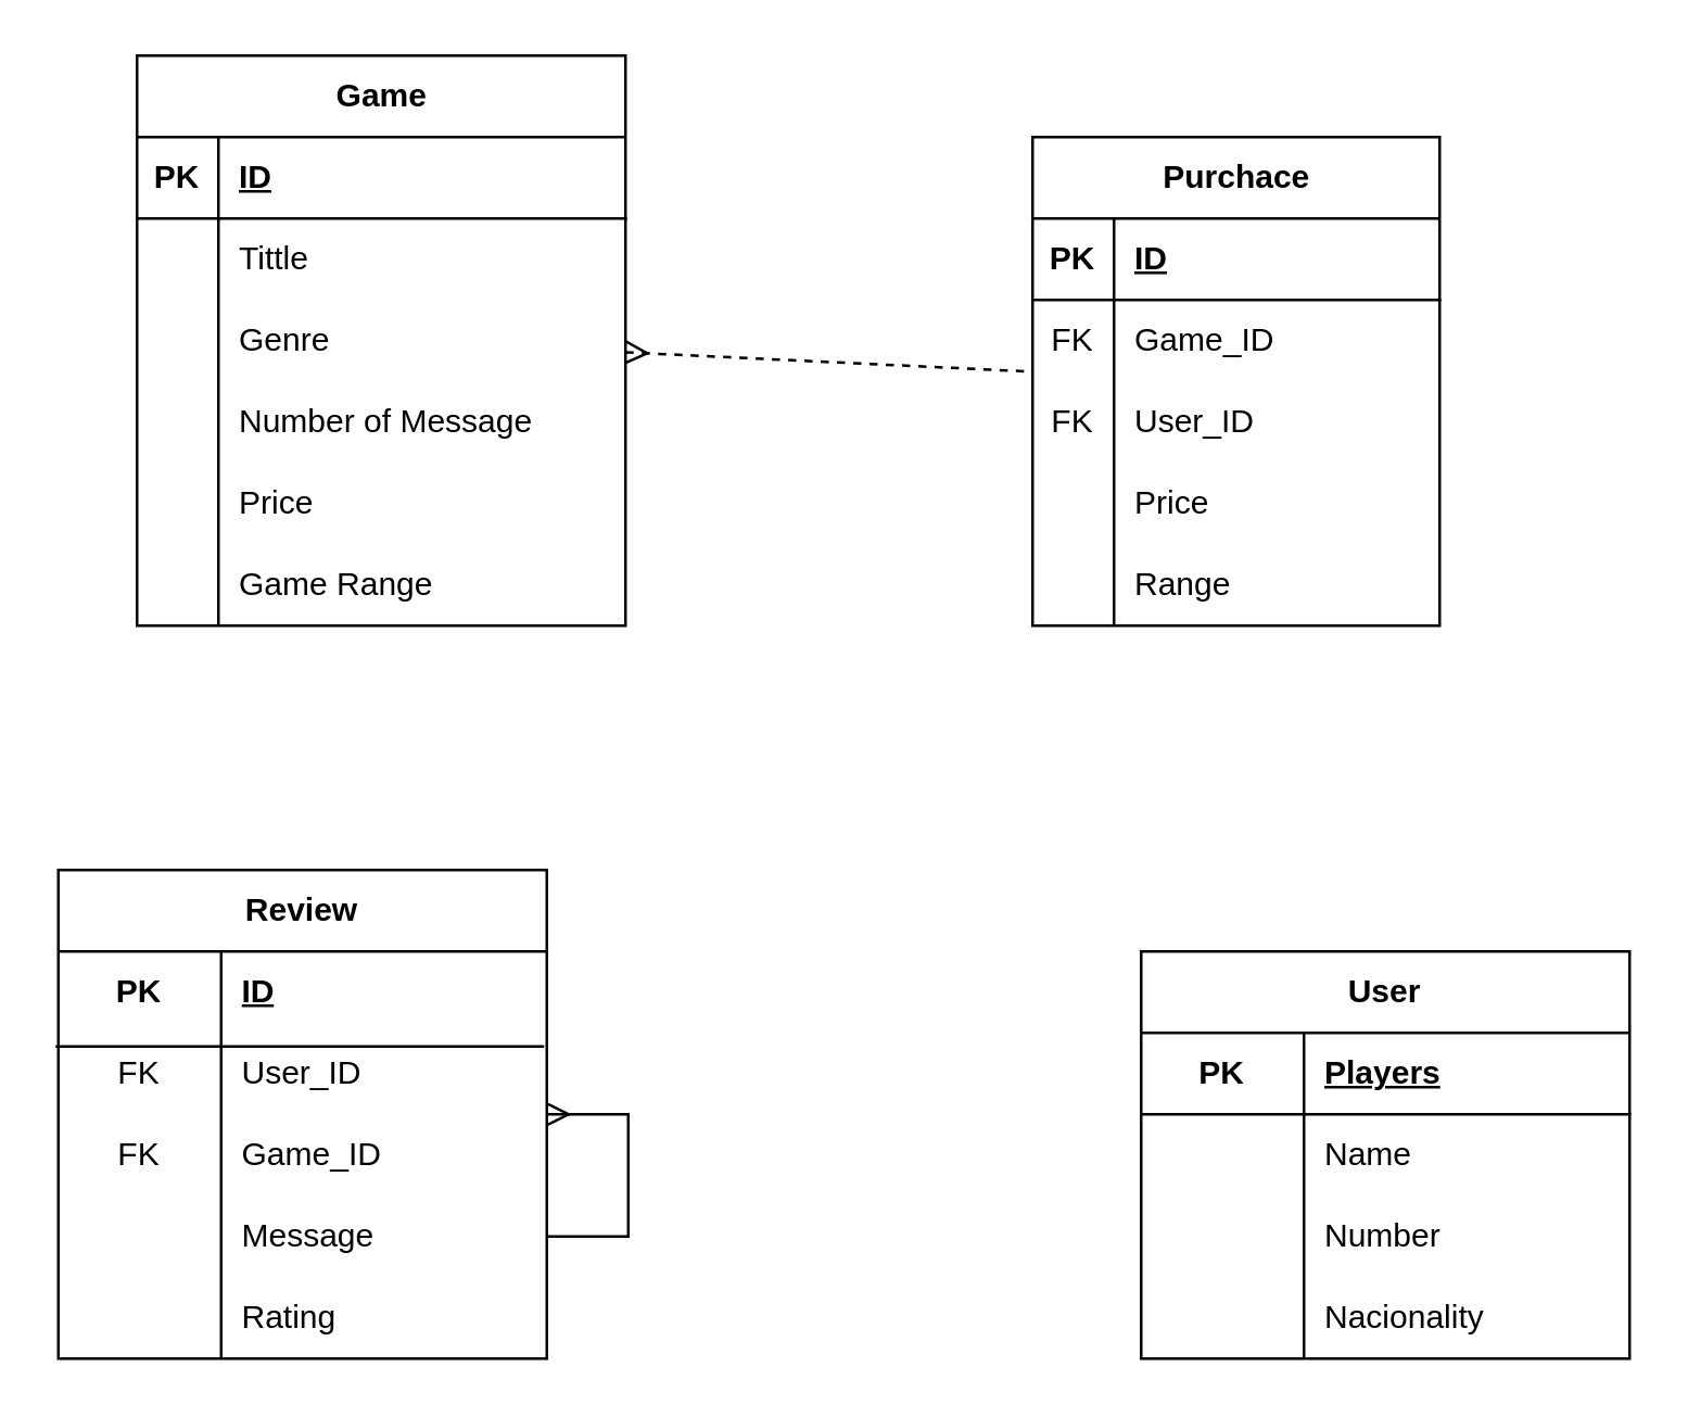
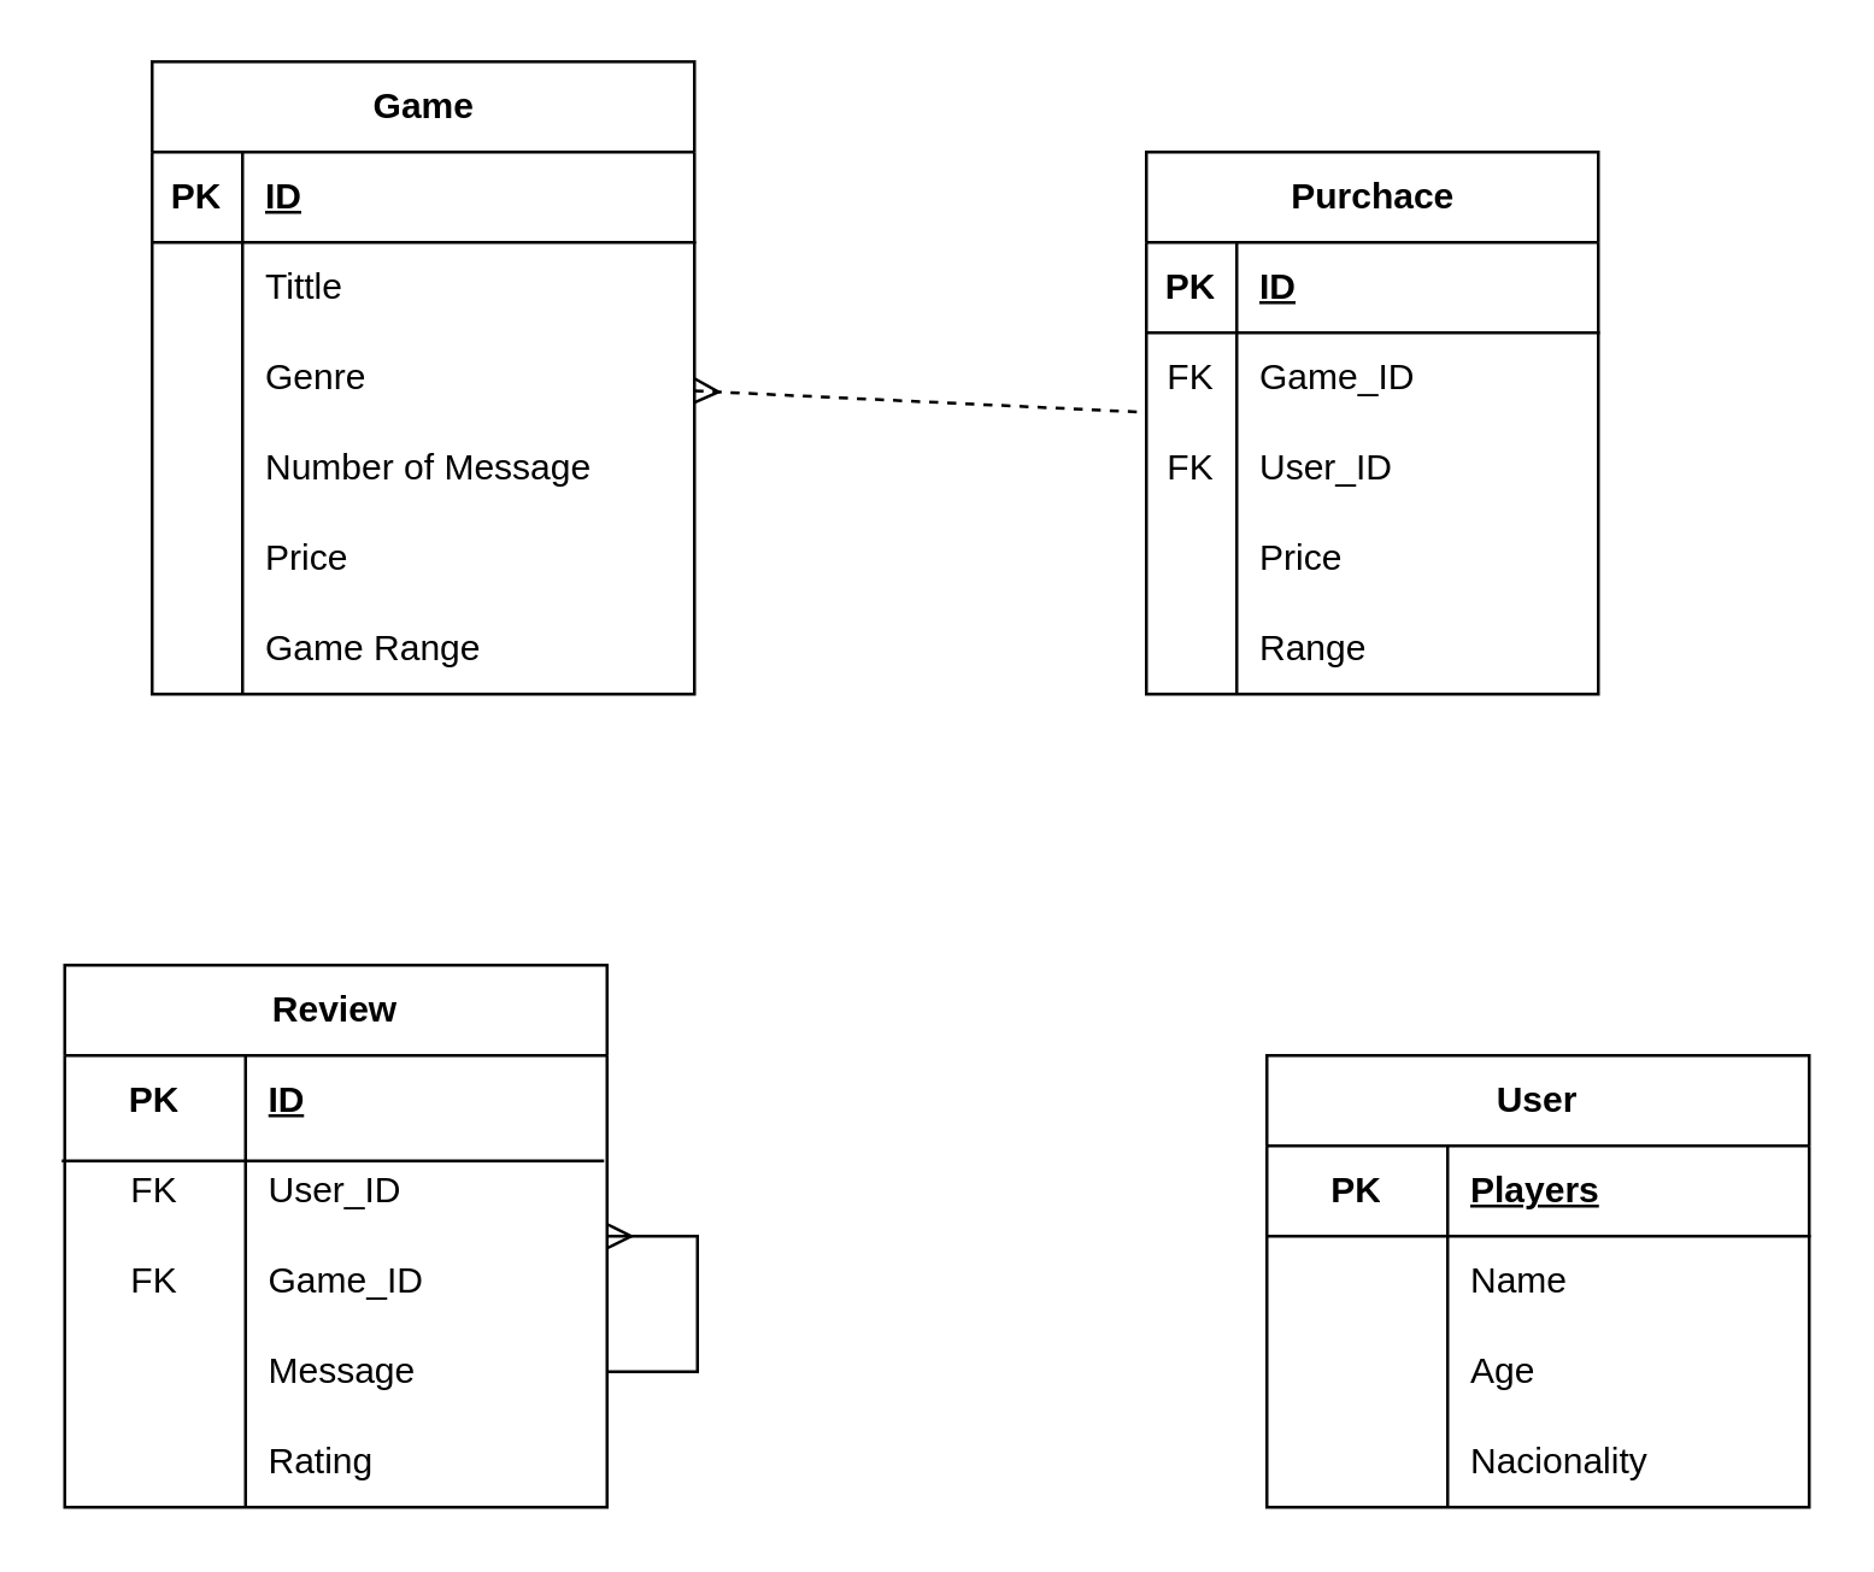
- <mxCell id="11" value="Number" style="shape=partialRectangle;connectable=0;fillColor=none;top=0;left=0;bottom=0;right=0;align=left;spacingLeft=6;overflow=hidden;html=1;whiteSpace=wrap;" vertex="1" parent="9"><mxGeometry x="60" width="120" height="30" as="geometry"><mxRectangle width="120" height="30" as="alternateBounds" /></mxGeometry></mxCell>
+ <mxCell id="11" value="Age" style="shape=partialRectangle;connectable=0;fillColor=none;top=0;left=0;bottom=0;right=0;align=left;spacingLeft=6;overflow=hidden;html=1;whiteSpace=wrap;" vertex="1" parent="9"><mxGeometry x="60" width="120" height="30" as="geometry"><mxRectangle width="120" height="30" as="alternateBounds" /></mxGeometry></mxCell>
